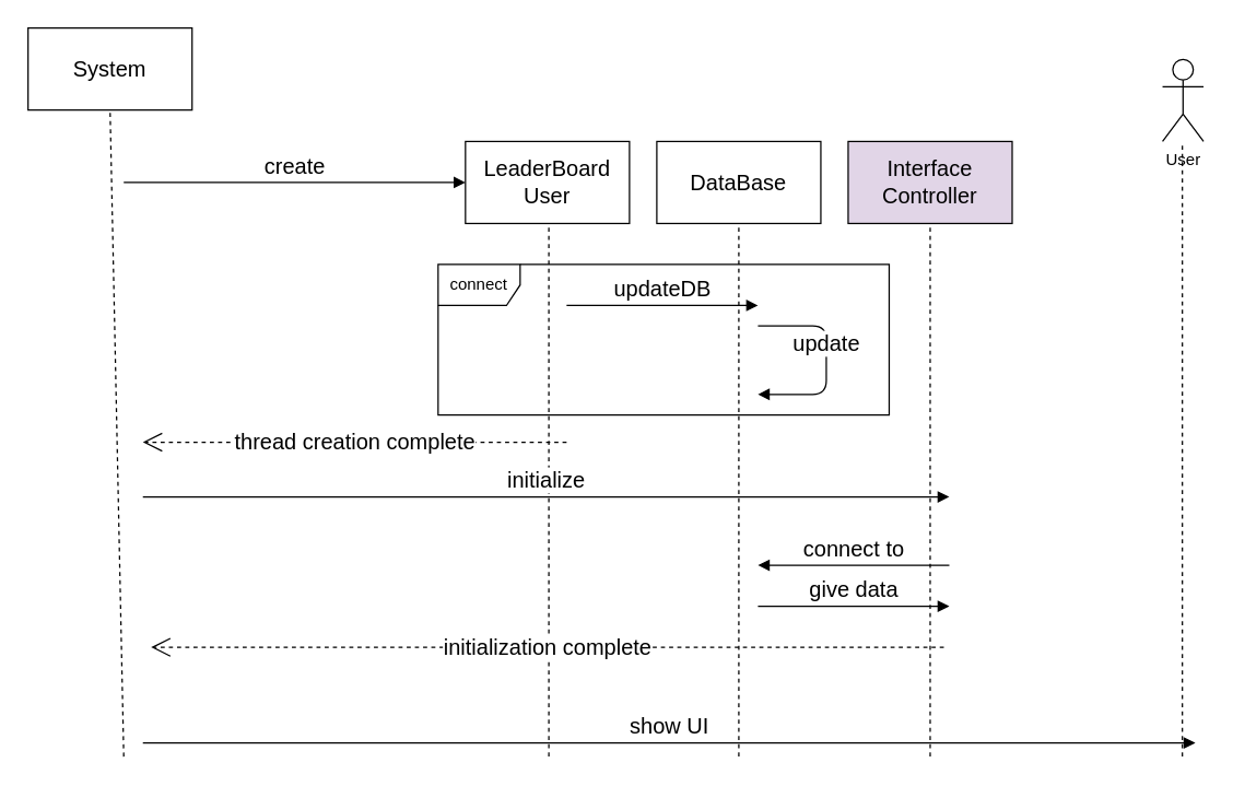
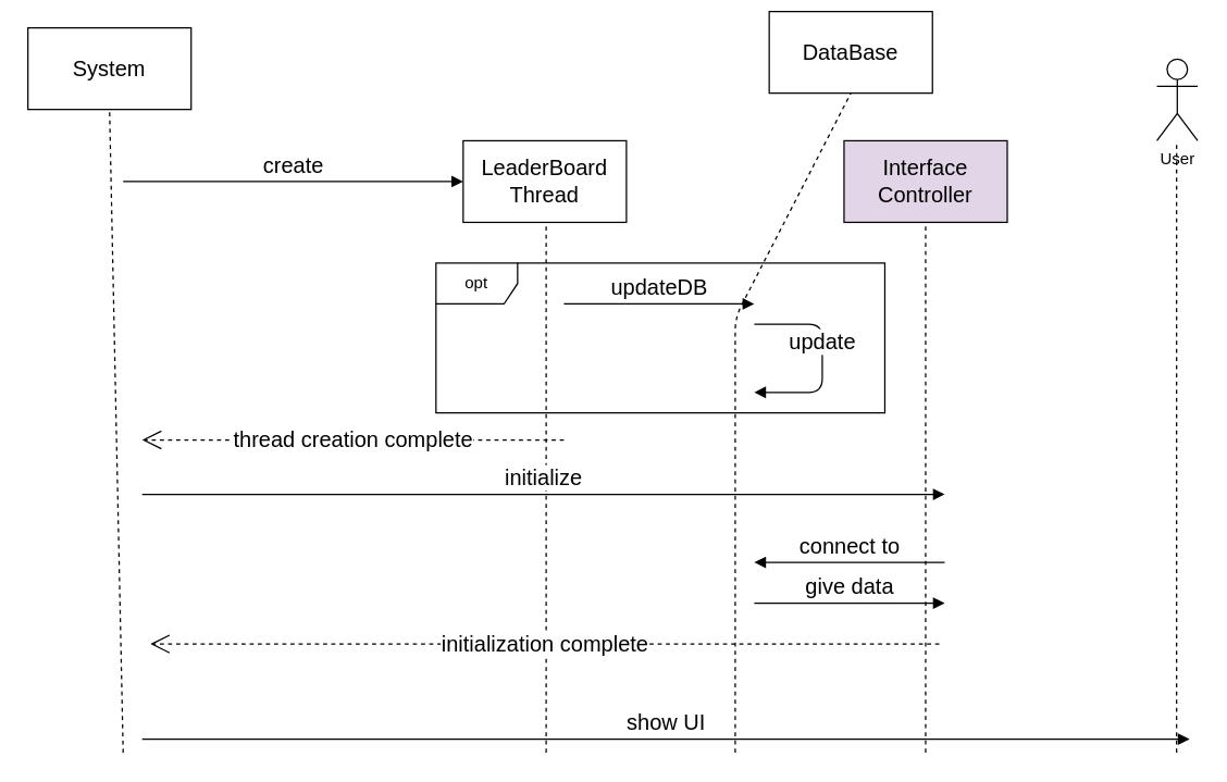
- <mxCell id="5" value="&lt;font style=&quot;font-size: 16px&quot;&gt;LeaderBoard&lt;br&gt;User&lt;/font&gt;" style="rounded=0;whiteSpace=wrap;html=1;" vertex="1" parent="1"><mxGeometry x="340" y="103" width="120" height="60" as="geometry" /></mxCell>
+ <mxCell id="5" value="&lt;font style=&quot;font-size: 16px&quot;&gt;LeaderBoard&lt;br&gt;Thread&lt;/font&gt;" style="rounded=0;whiteSpace=wrap;html=1;" vertex="1" parent="1"><mxGeometry x="340" y="103" width="120" height="60" as="geometry" /></mxCell>
- <mxCell id="3" value="&lt;font style=&quot;font-size: 16px&quot;&gt;DataBase&lt;/font&gt;" style="rounded=0;whiteSpace=wrap;html=1;" vertex="1" parent="1"><mxGeometry x="480" y="103" width="120" height="60" as="geometry" /></mxCell>
+ <mxCell id="3" value="&lt;font style=&quot;font-size: 16px&quot;&gt;DataBase&lt;/font&gt;" style="rounded=0;whiteSpace=wrap;html=1;" vertex="1" parent="1"><mxGeometry x="565" y="8" width="120" height="60" as="geometry" /></mxCell>
- <mxCell id="13" value="connect" style="shape=umlFrame;whiteSpace=wrap;html=1;" vertex="1" parent="1"><mxGeometry x="320" y="193" width="330" height="110" as="geometry" /></mxCell>
+ <mxCell id="13" value="opt" style="shape=umlFrame;whiteSpace=wrap;html=1;" vertex="1" parent="1"><mxGeometry x="320" y="193" width="330" height="110" as="geometry" /></mxCell>
